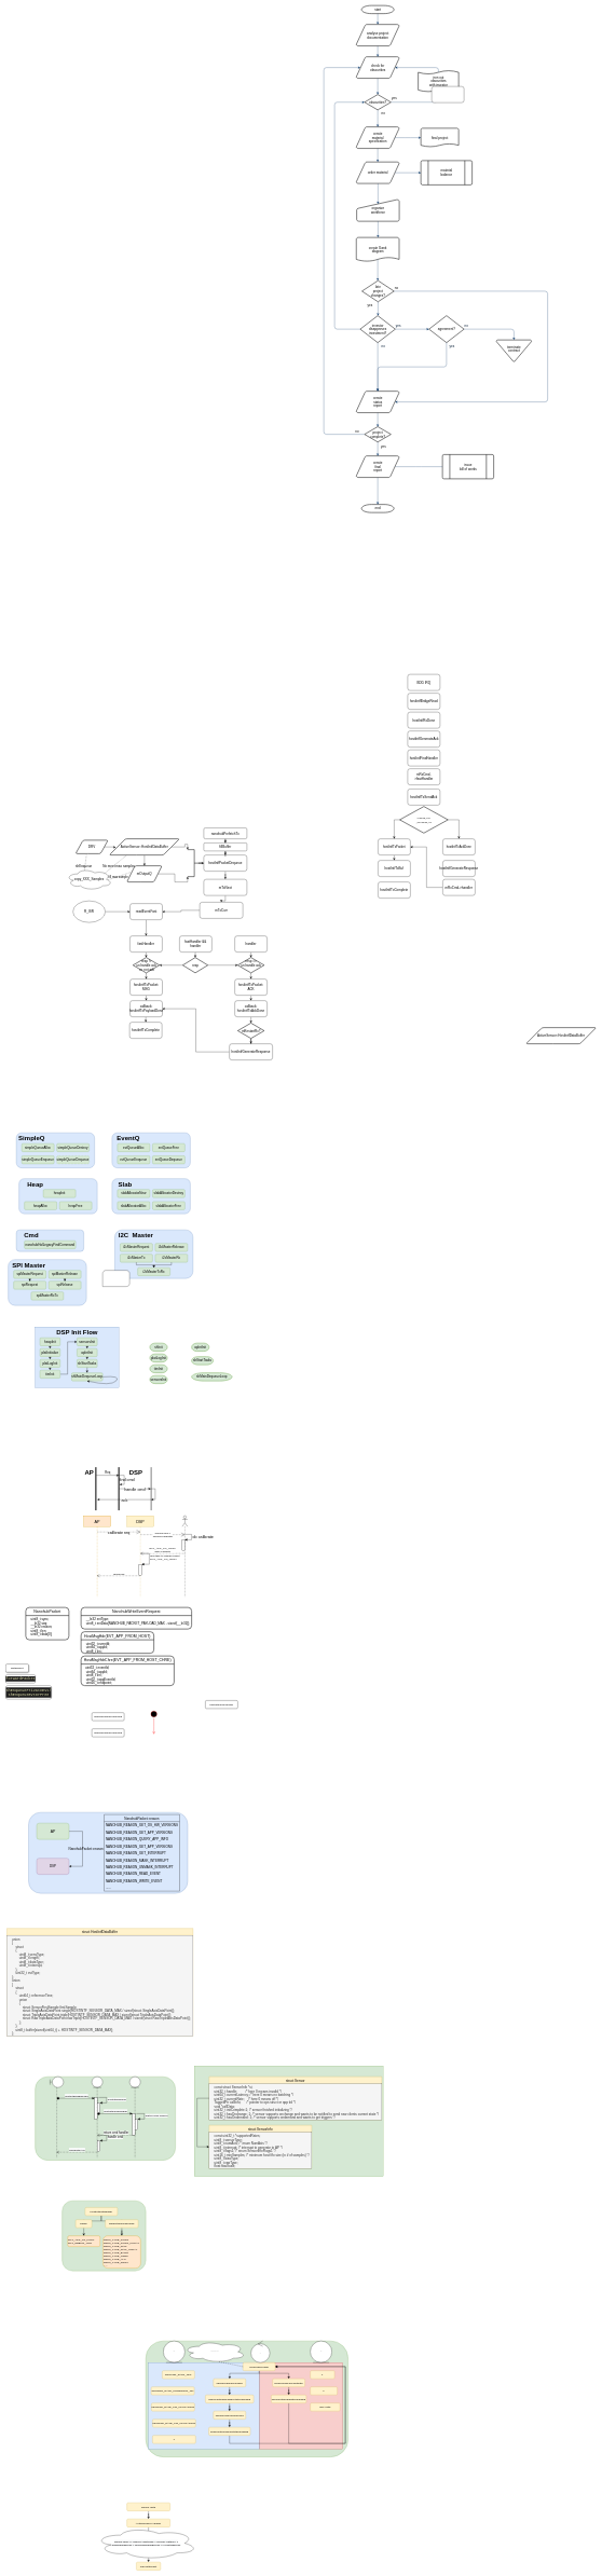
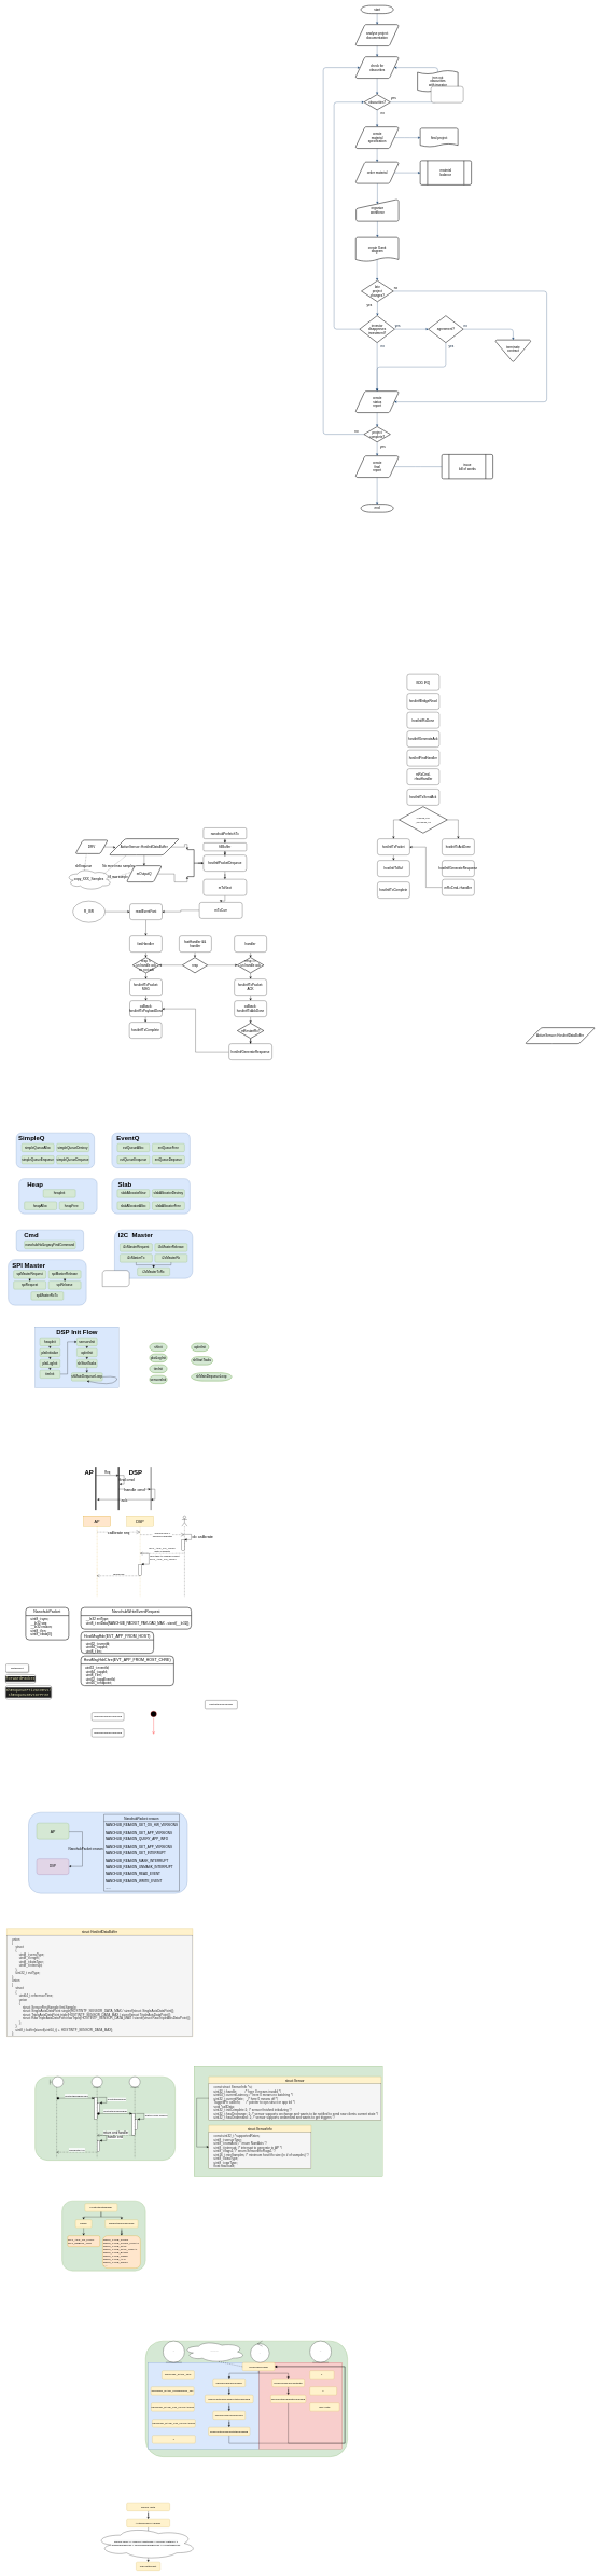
- <mxCell id="143" value="simpleQueueDequeue" style="rounded=1;whiteSpace=wrap;html=1;fillColor=#d5e8d4;strokeColor=#82b366;dashed=1;" parent="1" vertex="1"><mxGeometry x="210" y="4285" width="120" height="30" as="geometry" /></mxCell>
+ <mxCell id="143" value="simpleQueueDequeue" style="rounded=1;whiteSpace=wrap;html=1;fillColor=#d5e8d4;strokeColor=#82b366;" parent="1" vertex="1"><mxGeometry x="210" y="4285" width="120" height="30" as="geometry" /></mxCell>
- <mxCell id="154" value="heapFree" style="rounded=1;whiteSpace=wrap;html=1;fillColor=#d5e8d4;strokeColor=#82b366;" parent="1" vertex="1"><mxGeometry x="220" y="4455" width="120" height="30" as="geometry" /></mxCell>
+ <mxCell id="154" value="heapFree" style="rounded=1;whiteSpace=wrap;html=1;fillColor=#d5e8d4;strokeColor=#82b366;" parent="1" vertex="1"><mxGeometry x="220" y="4455" width="90" height="30" as="geometry" /></mxCell>
- <mxCell id="271" value="HostIntfDataBuffer" style="rounded=1;labelBackgroundColor=none;fontSize=10;strokeColor=#d6b656;fillColor=#fff2cc;" vertex="1" parent="1"><mxGeometry x="315" y="8185" width="120" height="30" as="geometry" /></mxCell>
+ <mxCell id="271" value="HostIntfDataBuffer" style="rounded=1;labelBackgroundColor=none;fontSize=10;strokeColor=#d6b656;fillColor=#fff2cc;" vertex="1" parent="1"><mxGeometry x="315" y="8170" width="120" height="30" as="geometry" /></mxCell>
